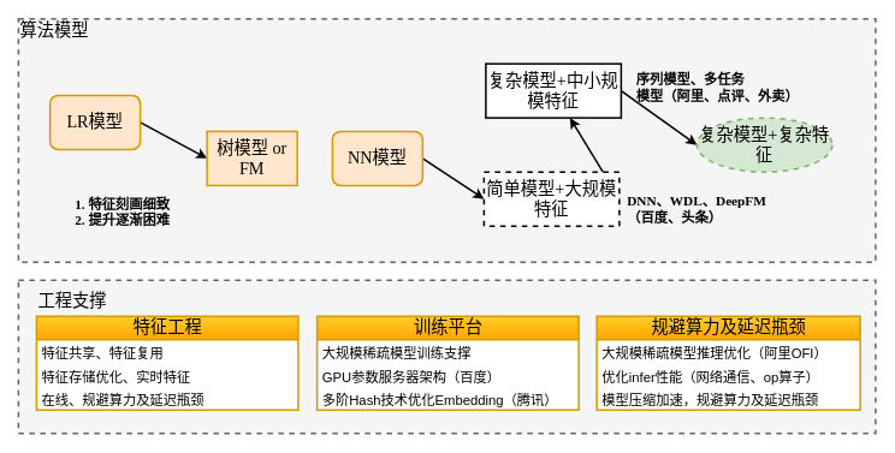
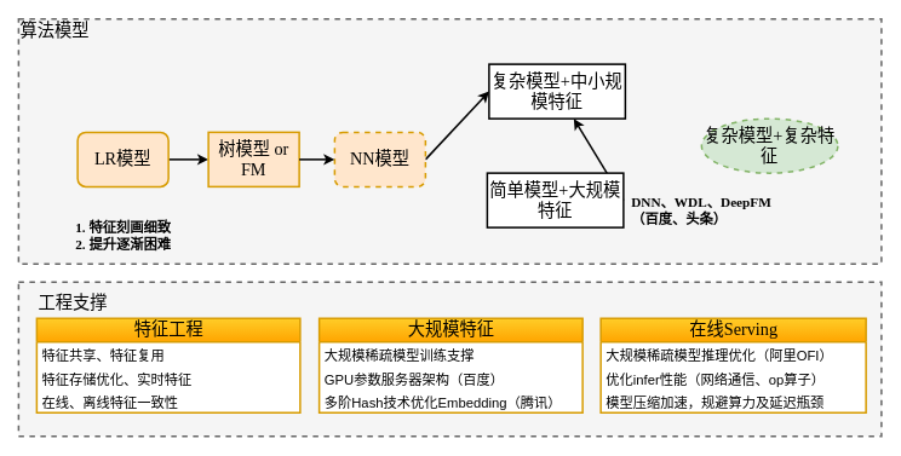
- <mxCell id="18" value="&lt;b&gt;序列模型、&lt;span&gt;多任务&lt;/span&gt;&lt;/b&gt;&lt;div&gt;&lt;span&gt;&lt;b&gt;模型（阿里、点评、外卖）&lt;/b&gt;&lt;/span&gt;&lt;/div&gt;" style="text;html=1;resizable=0;points=[];autosize=1;align=left;verticalAlign=top;spacingTop=-4;fontSize=15;fontFamily=Times New Roman;" vertex="1" parent="1"><mxGeometry x="703" y="76" width="200" height="40" as="geometry" /></mxCell>
- <mxCell id="10" style="edgeStyle=none;rounded=0;html=1;exitX=1;exitY=0.5;entryX=0;entryY=0.5;startArrow=none;startFill=0;endArrow=classic;endFill=1;jettySize=auto;orthogonalLoop=1;strokeColor=#000000;strokeWidth=2;fontFamily=Times New Roman;fontSize=19;fontColor=#000000;" edge="1" parent="1" source="11" target="14"><mxGeometry relative="1" as="geometry" /></mxCell>
- <mxCell id="5" value="LR模型" style="rounded=1;whiteSpace=wrap;html=1;strokeColor=#d79b00;strokeWidth=2;fillColor=#ffe6cc;fontFamily=Times New Roman;fontSize=19;fontColor=#000000;align=center;" vertex="1" parent="1"><mxGeometry x="55" y="105" width="100" height="60" as="geometry" /></mxCell>
+ <mxCell id="5" value="LR模型" style="rounded=1;whiteSpace=wrap;html=1;strokeColor=#d79b00;strokeWidth=2;fillColor=#ffe6cc;fontFamily=Times New Roman;fontSize=19;fontColor=#000000;align=center;" vertex="1" parent="1"><mxGeometry x="85" y="145" width="100" height="60" as="geometry" /></mxCell>
+ <mxCell id="6" style="edgeStyle=none;rounded=0;html=1;exitX=1;exitY=0.5;entryX=0;entryY=0.5;startArrow=none;startFill=0;endArrow=classic;endFill=1;jettySize=auto;orthogonalLoop=1;strokeColor=#000000;strokeWidth=2;fontFamily=Times New Roman;fontSize=19;fontColor=#000000;" edge="1" parent="1" source="8" target="11"><mxGeometry relative="1" as="geometry" /></mxCell>
+ <mxCell id="20" style="edgeStyle=none;rounded=0;html=1;exitX=1;exitY=0.5;entryX=0;entryY=0.5;startArrow=none;startFill=0;endArrow=classic;endFill=1;jettySize=auto;orthogonalLoop=1;strokeColor=#000000;strokeWidth=2;fontFamily=Times New Roman;fontSize=15;fontColor=#000000;exitDx=0;exitDy=0;entryDx=0;entryDy=0;" edge="1" parent="1" source="17" target="8"><mxGeometry relative="1" as="geometry"><mxPoint x="458" y="-78" as="sourcePoint" /><mxPoint x="502" y="-78" as="targetPoint" /></mxGeometry></mxCell>
- <mxCell id="8" value="NN模型" style="rounded=1;whiteSpace=wrap;html=1;strokeColor=#d79b00;strokeWidth=2;fillColor=#ffe6cc;fontFamily=Times New Roman;fontSize=19;fontColor=#000000;align=center;" vertex="1" parent="1"><mxGeometry x="368" y="145" width="100" height="60" as="geometry" /></mxCell>
+ <mxCell id="8" value="NN模型" style="rounded=1;whiteSpace=wrap;html=1;strokeColor=#d79b00;strokeWidth=2;fillColor=#ffe6cc;fontFamily=Times New Roman;fontSize=19;fontColor=#000000;align=center;dashed=1;" vertex="1" parent="1"><mxGeometry x="368" y="145" width="100" height="60" as="geometry" /></mxCell>
- <mxCell id="7" style="edgeStyle=none;rounded=0;html=1;exitX=1;exitY=0.5;entryX=0;entryY=0.5;startArrow=none;startFill=0;endArrow=classic;endFill=1;jettySize=auto;orthogonalLoop=1;strokeColor=#000000;strokeWidth=2;fontFamily=Times New Roman;fontSize=19;fontColor=#000000;" edge="1" parent="1" source="8" target="13"><mxGeometry relative="1" as="geometry" /></mxCell>
- <mxCell id="13" value="简单模型+大规模特征" style="rounded=0;whiteSpace=wrap;html=1;strokeColor=#000000;strokeWidth=2;fillColor=#ffffff;fontFamily=Times New Roman;fontSize=19;fontColor=#000000;align=center;dashed=1;" vertex="1" parent="1"><mxGeometry x="536" y="190" width="150" height="60" as="geometry" /></mxCell>
+ <mxCell id="13" value="简单模型+大规模特征" style="rounded=0;whiteSpace=wrap;html=1;strokeColor=#000000;strokeWidth=2;fillColor=#ffffff;fontFamily=Times New Roman;fontSize=19;fontColor=#000000;align=center;" vertex="1" parent="1"><mxGeometry x="536" y="190" width="150" height="60" as="geometry" /></mxCell>
- <mxCell id="9" value="&lt;div style=&quot;text-align: left ; font-size: 15px&quot;&gt;&lt;b&gt;&lt;font style=&quot;font-size: 15px&quot;&gt;1. 特征刻画细致&lt;/font&gt;&lt;/b&gt;&lt;/div&gt;&lt;div style=&quot;text-align: left ; font-size: 15px&quot;&gt;&lt;b&gt;&lt;font style=&quot;font-size: 15px&quot;&gt;2. 提升逐渐困难&lt;/font&gt;&lt;/b&gt;&lt;/div&gt;" style="text;html=1;strokeColor=none;fillColor=none;align=center;verticalAlign=middle;whiteSpace=wrap;rounded=0;fontFamily=Times New Roman;fontSize=19;fontColor=#000000;strokeWidth=2;" vertex="1" parent="1"><mxGeometry x="68" y="209" width="135" height="50" as="geometry" /></mxCell>
+ <mxCell id="9" value="&lt;div style=&quot;text-align: left ; font-size: 15px&quot;&gt;&lt;b&gt;&lt;font style=&quot;font-size: 15px&quot;&gt;1. 特征刻画细致&lt;/font&gt;&lt;/b&gt;&lt;/div&gt;&lt;div style=&quot;text-align: left ; font-size: 15px&quot;&gt;&lt;b&gt;&lt;font style=&quot;font-size: 15px&quot;&gt;2. 提升逐渐困难&lt;/font&gt;&lt;/b&gt;&lt;/div&gt;" style="text;html=1;strokeColor=none;fillColor=none;align=center;verticalAlign=middle;whiteSpace=wrap;rounded=0;fontFamily=Times New Roman;fontSize=19;fontColor=#000000;strokeWidth=2;" vertex="1" parent="1"><mxGeometry x="68" y="234" width="135" height="50" as="geometry" /></mxCell>
- <mxCell id="25" value="训练平台" style="swimlane;fontStyle=0;childLayout=stackLayout;horizontal=1;startSize=26;fillColor=#ffcd28;horizontalStack=0;resizeParent=1;resizeParentMax=0;resizeLast=0;collapsible=1;marginBottom=0;swimlaneFillColor=#ffffff;rounded=0;strokeWidth=2;fontFamily=Times New Roman;fontSize=19;align=center;html=1;strokeColor=#d79b00;gradientColor=#ffa500;" vertex="1" parent="1"><mxGeometry x="351" y="350" width="290" height="104" as="geometry" /></mxCell>
+ <mxCell id="25" value="大规模特征" style="swimlane;fontStyle=0;childLayout=stackLayout;horizontal=1;startSize=26;fillColor=#ffcd28;horizontalStack=0;resizeParent=1;resizeParentMax=0;resizeLast=0;collapsible=1;marginBottom=0;swimlaneFillColor=#ffffff;rounded=0;strokeWidth=2;fontFamily=Times New Roman;fontSize=19;align=center;html=1;strokeColor=#d79b00;gradientColor=#ffa500;" vertex="1" parent="1"><mxGeometry x="351" y="350" width="290" height="104" as="geometry" /></mxCell>
- <mxCell id="29" value="规避算力及延迟瓶颈" style="swimlane;fontStyle=0;childLayout=stackLayout;horizontal=1;startSize=26;fillColor=#ffcd28;horizontalStack=0;resizeParent=1;resizeParentMax=0;resizeLast=0;collapsible=1;marginBottom=0;swimlaneFillColor=#ffffff;rounded=0;strokeWidth=2;fontFamily=Times New Roman;fontSize=19;align=center;html=1;strokeColor=#d79b00;gradientColor=#ffa500;" vertex="1" parent="1"><mxGeometry x="661" y="350" width="292" height="104" as="geometry" /></mxCell>
+ <mxCell id="29" value="在线Serving" style="swimlane;fontStyle=0;childLayout=stackLayout;horizontal=1;startSize=26;fillColor=#ffcd28;horizontalStack=0;resizeParent=1;resizeParentMax=0;resizeLast=0;collapsible=1;marginBottom=0;swimlaneFillColor=#ffffff;rounded=0;strokeWidth=2;fontFamily=Times New Roman;fontSize=19;align=center;html=1;strokeColor=#d79b00;gradientColor=#ffa500;" vertex="1" parent="1"><mxGeometry x="661" y="350" width="292" height="104" as="geometry" /></mxCell>
- <mxCell id="24" value="在线、规避算力及延迟瓶颈" style="text;strokeColor=none;fillColor=none;align=left;verticalAlign=top;spacingLeft=4;spacingRight=4;overflow=hidden;rotatable=0;points=[[0,0.5],[1,0.5]];portConstraint=eastwest;fontSize=15;" vertex="1" parent="21"><mxGeometry y="78" width="290" height="26" as="geometry" /></mxCell>
+ <mxCell id="24" value="在线、离线特征一致性" style="text;strokeColor=none;fillColor=none;align=left;verticalAlign=top;spacingLeft=4;spacingRight=4;overflow=hidden;rotatable=0;points=[[0,0.5],[1,0.5]];portConstraint=eastwest;fontSize=15;" vertex="1" parent="21"><mxGeometry y="78" width="290" height="26" as="geometry" /></mxCell>
